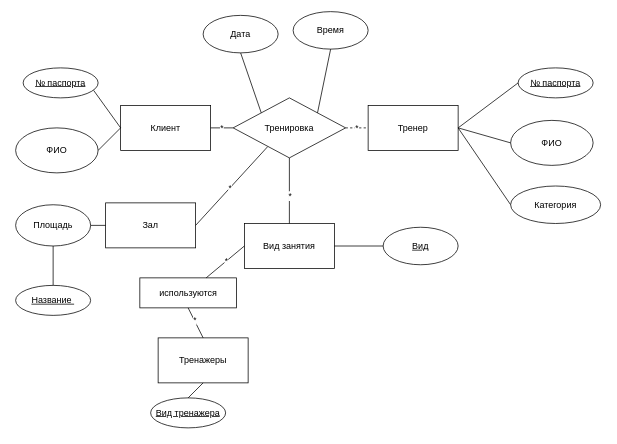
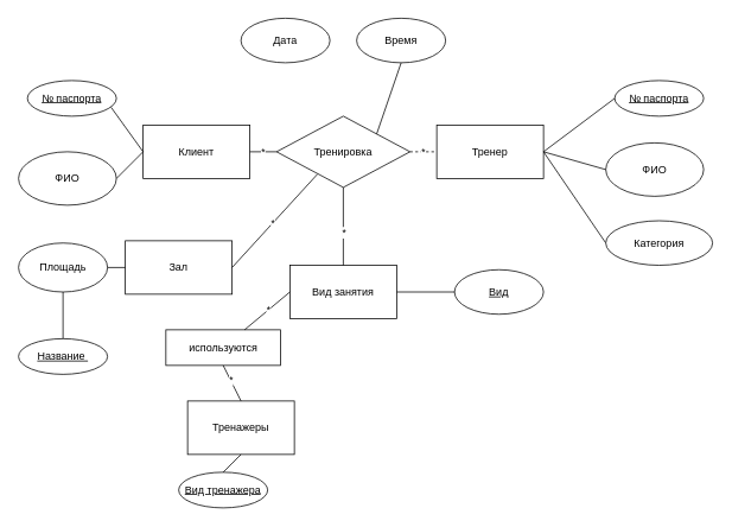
- <mxCell id="8" value="&lt;font style=&quot;vertical-align: inherit;&quot;&gt;&lt;font style=&quot;vertical-align: inherit;&quot;&gt;&lt;font style=&quot;vertical-align: inherit;&quot;&gt;&lt;font style=&quot;vertical-align: inherit;&quot;&gt;Время&lt;/font&gt;&lt;/font&gt;&lt;/font&gt;&lt;/font&gt;" style="ellipse;whiteSpace=wrap;html=1;" vertex="1" parent="1"><mxGeometry x="390" y="15" width="100" height="50" as="geometry" /></mxCell>
+ <mxCell id="8" value="&lt;font style=&quot;vertical-align: inherit;&quot;&gt;&lt;font style=&quot;vertical-align: inherit;&quot;&gt;&lt;font style=&quot;vertical-align: inherit;&quot;&gt;&lt;font style=&quot;vertical-align: inherit;&quot;&gt;Время&lt;/font&gt;&lt;/font&gt;&lt;/font&gt;&lt;/font&gt;" style="ellipse;whiteSpace=wrap;html=1;" vertex="1" parent="1"><mxGeometry x="400" y="20" width="100" height="50" as="geometry" /></mxCell>
- <mxCell id="18" value="" style="endArrow=none;html=1;rounded=0;entryX=0.5;entryY=1;entryDx=0;entryDy=0;exitX=0;exitY=0;exitDx=0;exitDy=0;" edge="1" parent="1" source="6" target="7"><mxGeometry width="50" height="50" relative="1" as="geometry"><mxPoint x="450" y="300" as="sourcePoint" /><mxPoint x="450" y="280" as="targetPoint" /></mxGeometry></mxCell>
